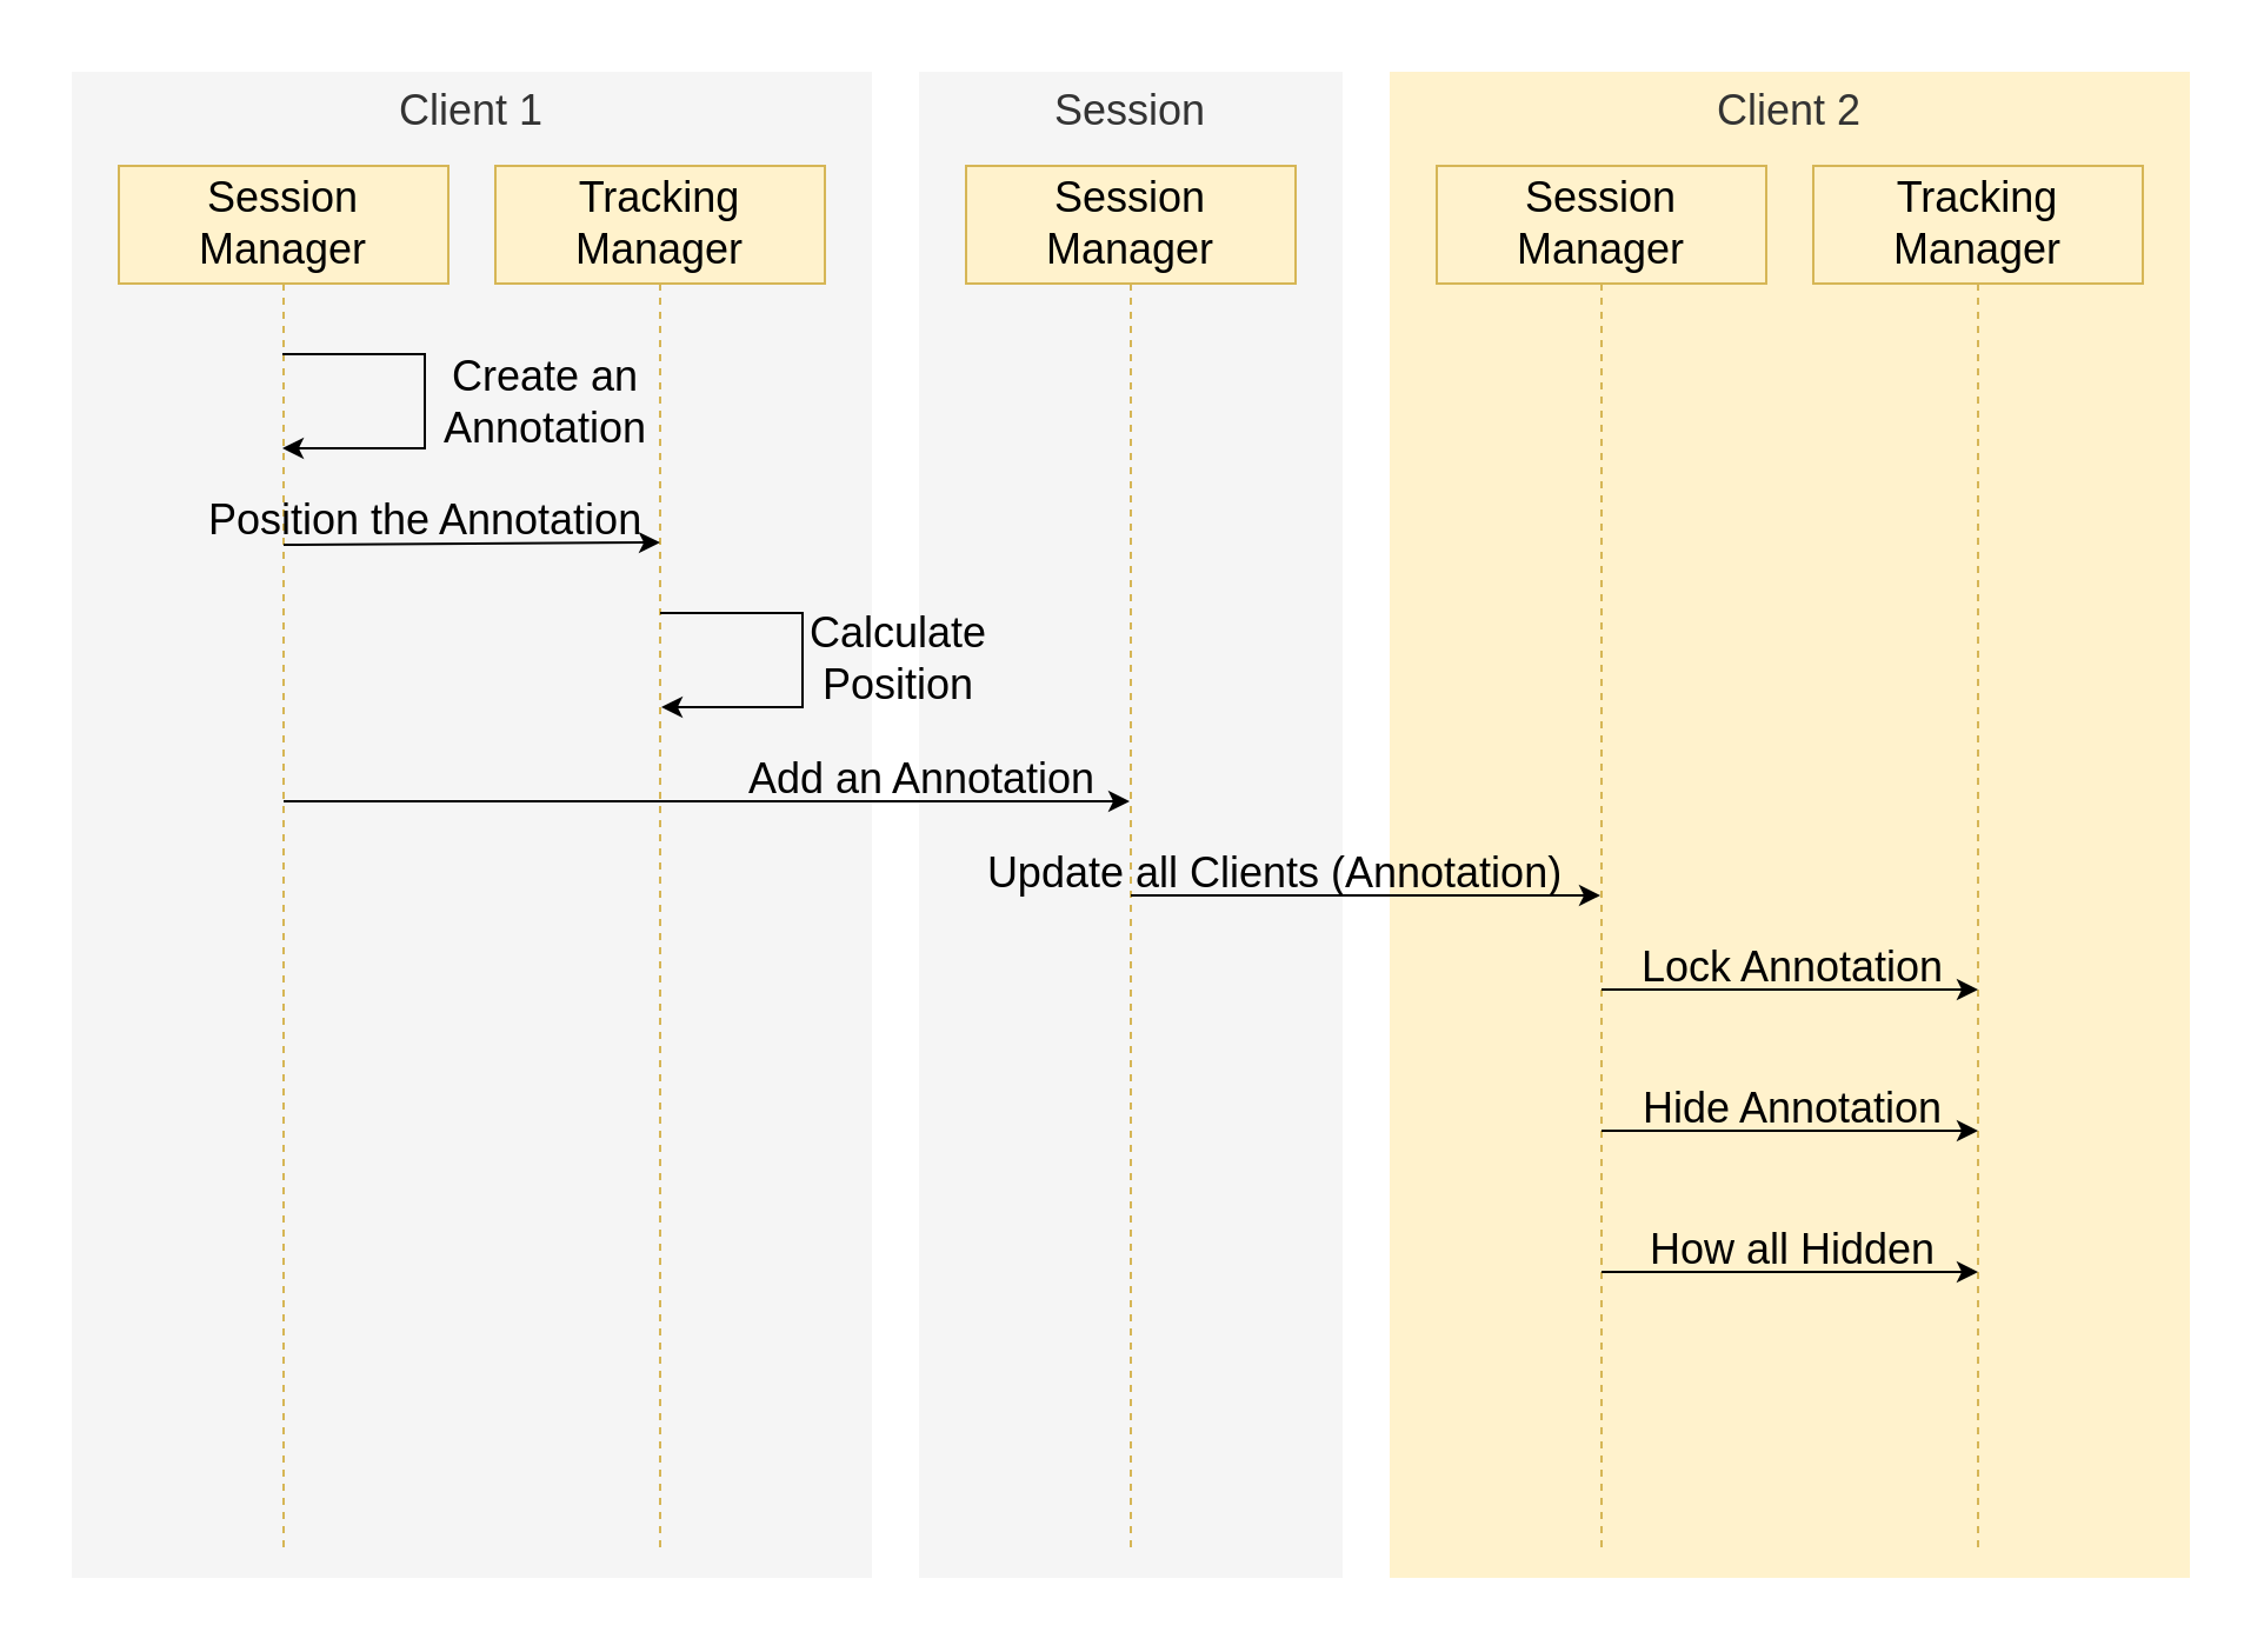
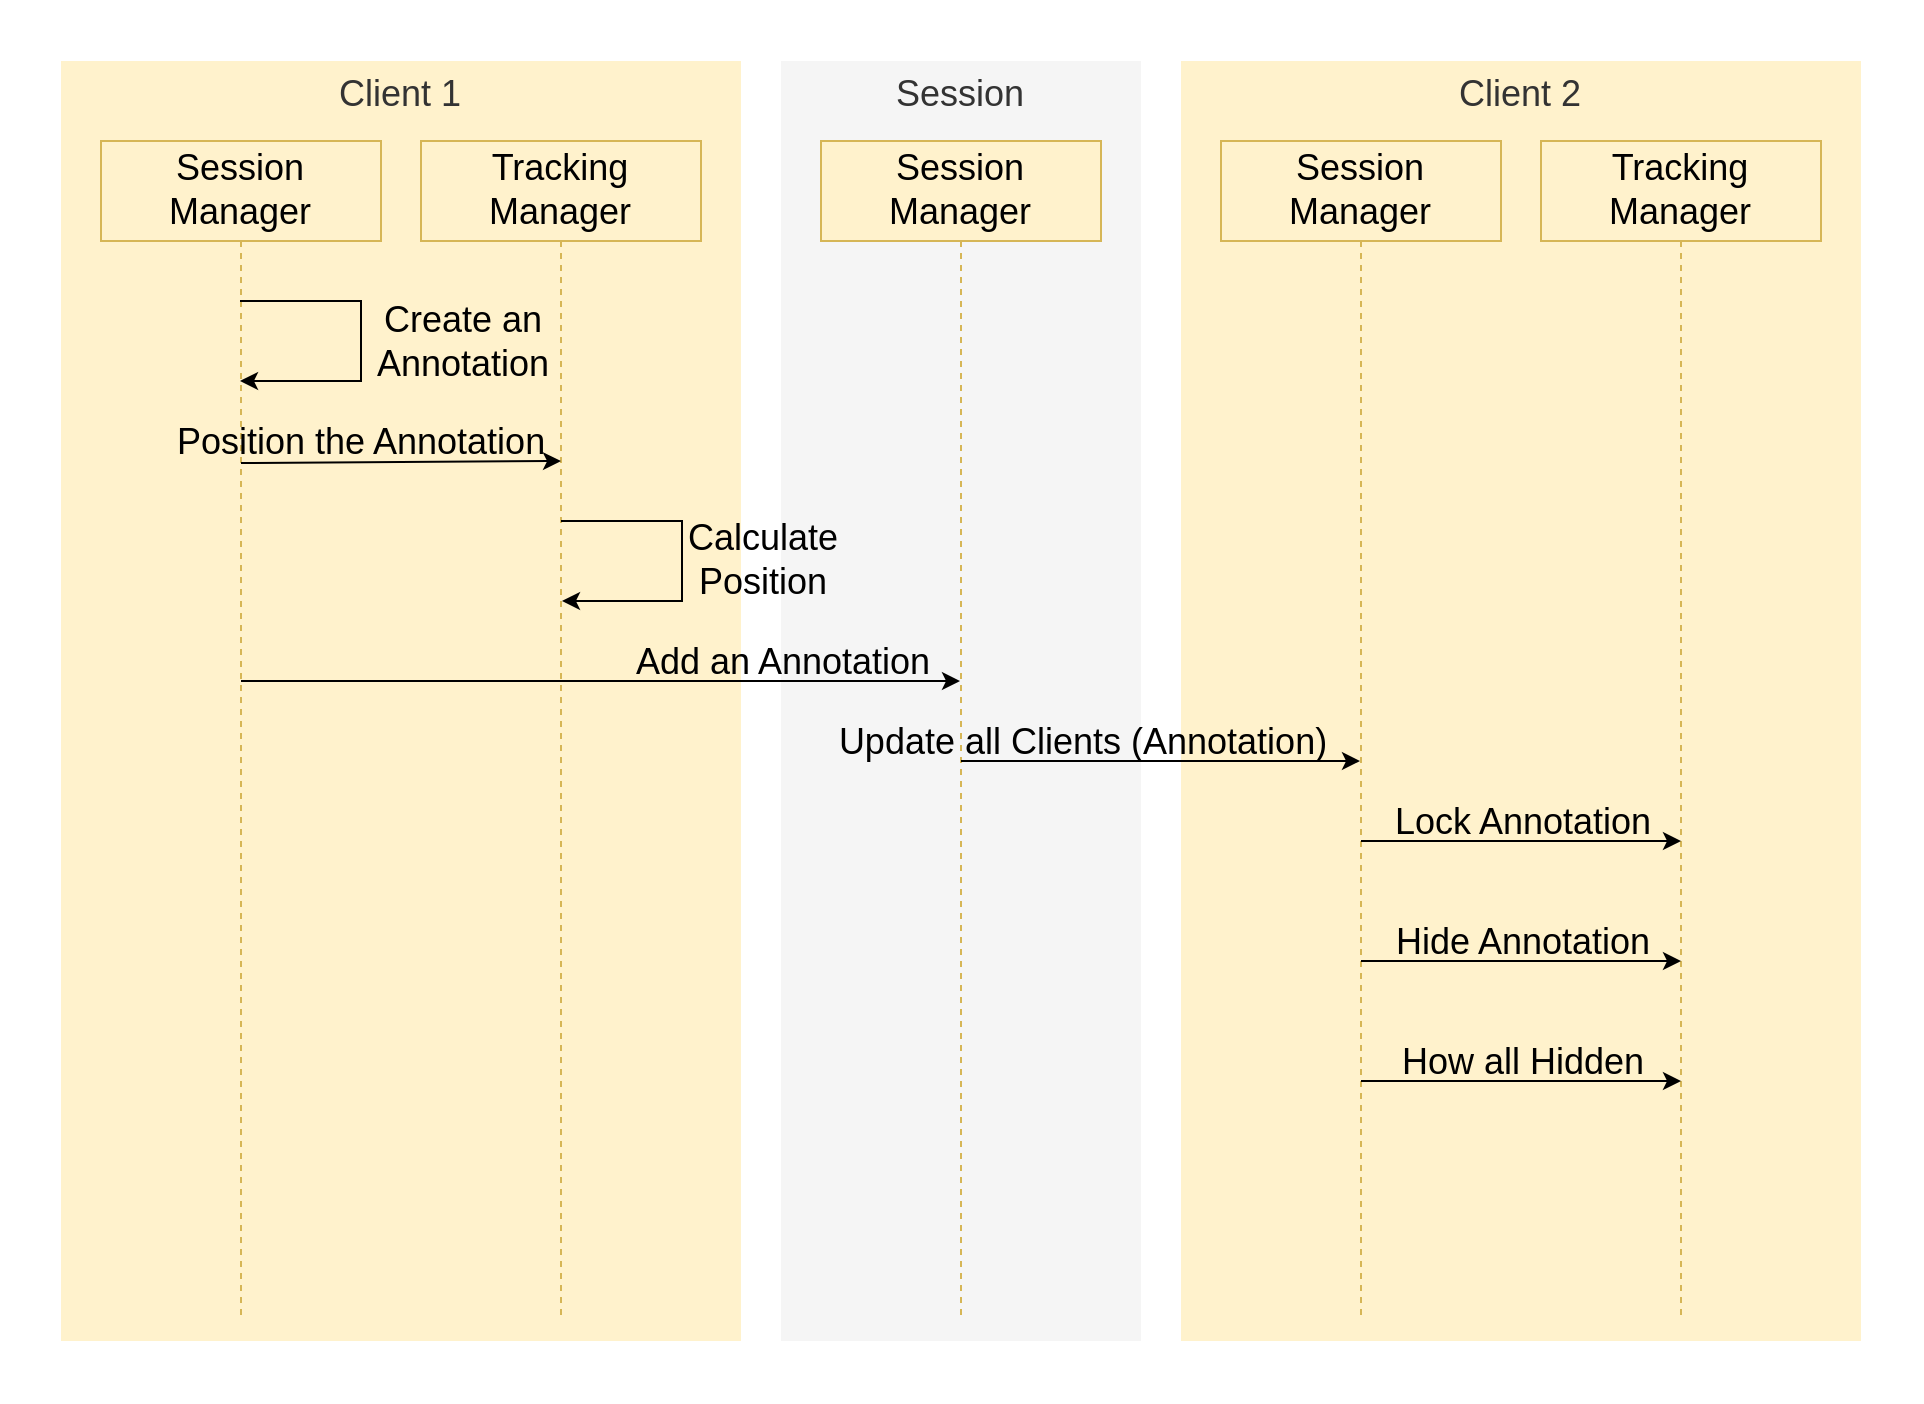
- <mxCell id="5" value="Client 1" style="rounded=0;whiteSpace=wrap;html=1;fillColor=#f5f5f5;fontColor=#333333;strokeColor=none;verticalAlign=top;fontSize=18;" parent="1" vertex="1"><mxGeometry x="30" y="30" width="340" height="640" as="geometry" /></mxCell>
+ <mxCell id="5" value="Client 1" style="rounded=0;whiteSpace=wrap;html=1;fillColor=#fff2cc;fontColor=#333333;strokeColor=none;verticalAlign=top;fontSize=18;" parent="1" vertex="1"><mxGeometry x="30" y="30" width="340" height="640" as="geometry" /></mxCell>
